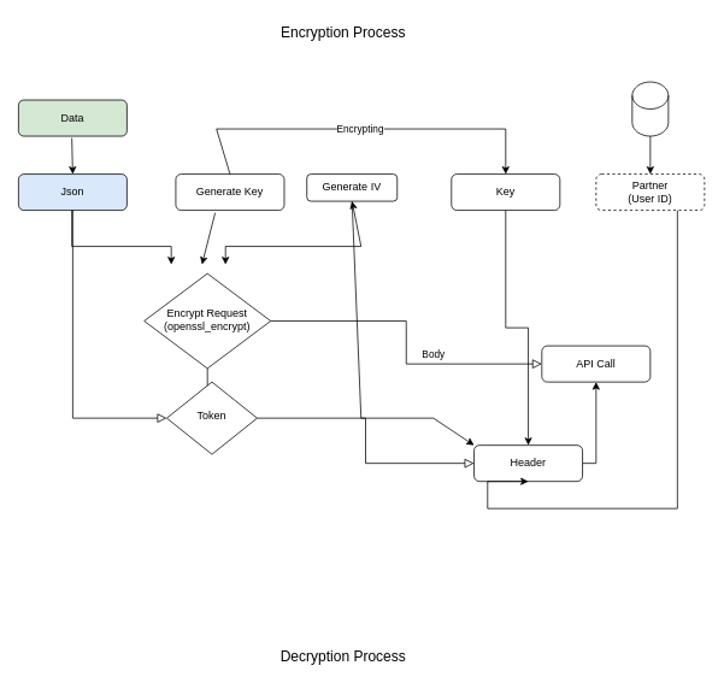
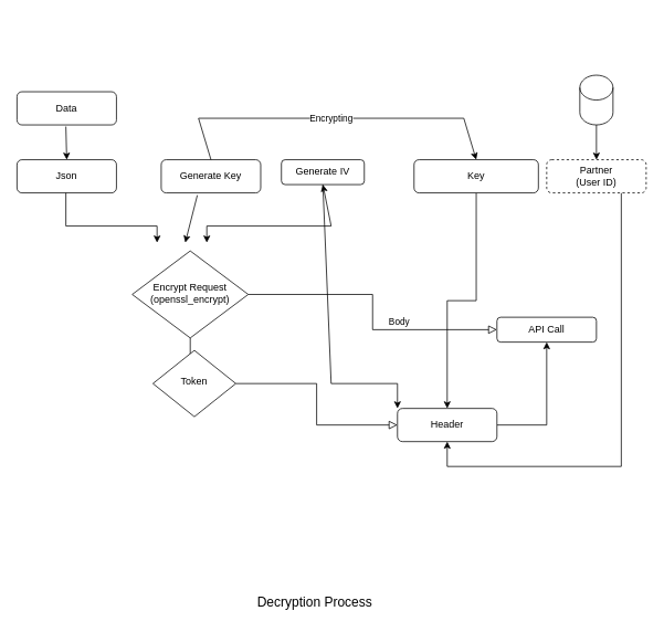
- <mxCell id="28" value="&lt;font style=&quot;font-size: 16px;&quot;&gt;Encryption Process&lt;/font&gt;" style="text;html=1;align=center;verticalAlign=middle;resizable=0;points=[];autosize=1;strokeColor=none;fillColor=none;" parent="1" vertex="1"><mxGeometry x="299" y="20" width="160" height="30" as="geometry" /></mxCell>
- <mxCell id="2" value="Data" style="rounded=1;whiteSpace=wrap;html=1;fontSize=12;glass=0;strokeWidth=1;shadow=0;fillColor=#d5e8d4;" parent="1" vertex="1"><mxGeometry x="20" y="110" width="120" height="40" as="geometry" /></mxCell>
+ <mxCell id="2" value="Data" style="rounded=1;whiteSpace=wrap;html=1;fontSize=12;glass=0;strokeWidth=1;shadow=0;" parent="1" vertex="1"><mxGeometry x="20" y="110" width="120" height="40" as="geometry" /></mxCell>
- <mxCell id="11" value="Json" style="rounded=1;whiteSpace=wrap;html=1;fontSize=12;glass=0;strokeWidth=1;shadow=0;fillColor=#dae8fc;" parent="1" vertex="1"><mxGeometry x="20" y="192" width="120" height="40" as="geometry" /></mxCell>
+ <mxCell id="11" value="Json" style="rounded=1;whiteSpace=wrap;html=1;fontSize=12;glass=0;strokeWidth=1;shadow=0;" parent="1" vertex="1"><mxGeometry x="20" y="192" width="120" height="40" as="geometry" /></mxCell>
- <mxCell id="21" value="Key" style="rounded=1;whiteSpace=wrap;html=1;fontSize=12;glass=0;strokeWidth=1;shadow=0;" parent="1" vertex="1"><mxGeometry x="499" y="192" width="120" height="40" as="geometry" /></mxCell>
+ <mxCell id="21" value="Key" style="rounded=1;whiteSpace=wrap;html=1;fontSize=12;glass=0;strokeWidth=1;shadow=0;" parent="1" vertex="1"><mxGeometry x="499" y="192" width="150" height="40" as="geometry" /></mxCell>
- <mxCell id="6" value="API Call" style="rounded=1;whiteSpace=wrap;html=1;fontSize=12;glass=0;strokeWidth=1;shadow=0;" parent="1" vertex="1"><mxGeometry x="599" y="382" width="120" height="40" as="geometry" /></mxCell>
+ <mxCell id="6" value="API Call" style="rounded=1;whiteSpace=wrap;html=1;fontSize=12;glass=0;strokeWidth=1;shadow=0;" parent="1" vertex="1"><mxGeometry x="599" y="382" width="120" height="30" as="geometry" /></mxCell>
- <mxCell id="17" value="" style="rounded=0;html=1;jettySize=auto;orthogonalLoop=1;fontSize=11;endArrow=block;endFill=0;endSize=8;strokeWidth=1;shadow=0;labelBackgroundColor=none;edgeStyle=orthogonalEdgeStyle;exitX=0.5;exitY=1;exitDx=0;exitDy=0;entryX=0;entryY=0.5;entryDx=0;entryDy=0;" parent="1" source="11" target="8" edge="1"><mxGeometry relative="1" as="geometry"><mxPoint x="69" y="457" as="sourcePoint" /><mxPoint x="207" y="522" as="targetPoint" /></mxGeometry></mxCell>
- <mxCell id="10" value="Header" style="rounded=1;whiteSpace=wrap;html=1;fontSize=12;glass=0;strokeWidth=1;shadow=0;" parent="1" vertex="1"><mxGeometry x="524" y="492" width="120" height="40" as="geometry" /></mxCell>
+ <mxCell id="10" value="Header" style="rounded=1;whiteSpace=wrap;html=1;fontSize=12;glass=0;strokeWidth=1;shadow=0;" parent="1" vertex="1"><mxGeometry x="479" y="492" width="120" height="40" as="geometry" /></mxCell>
